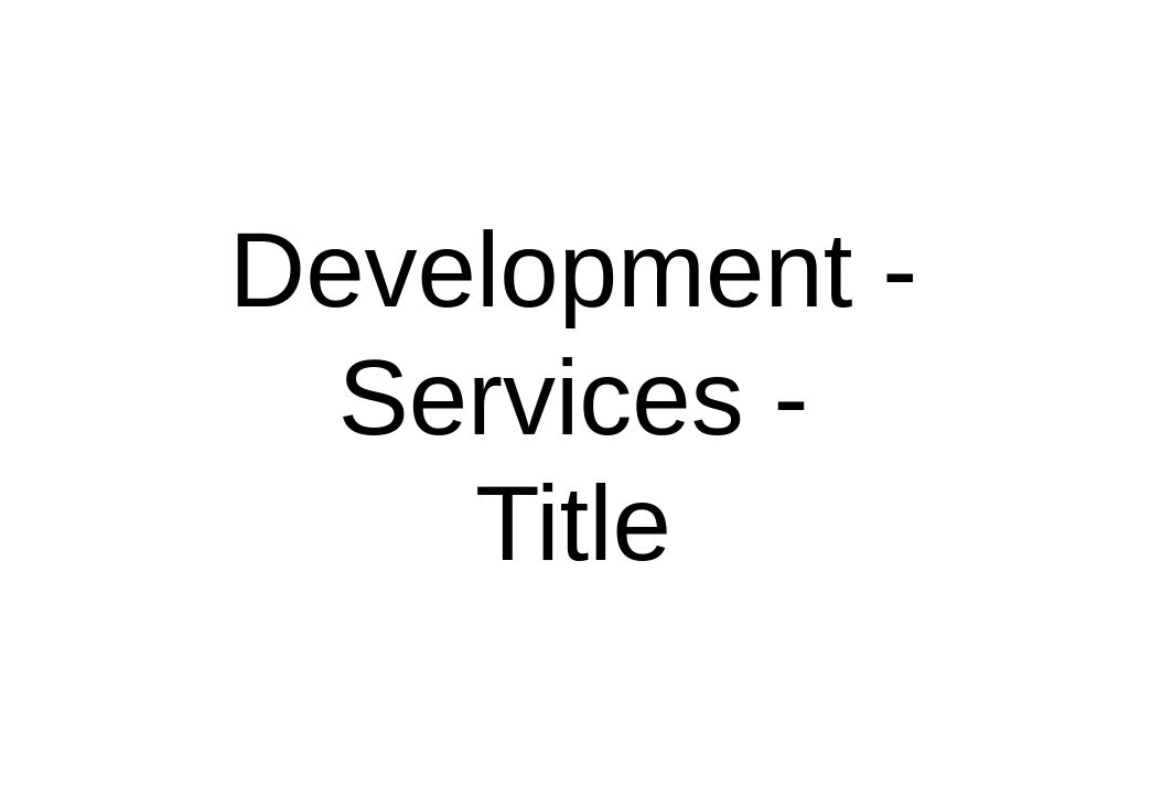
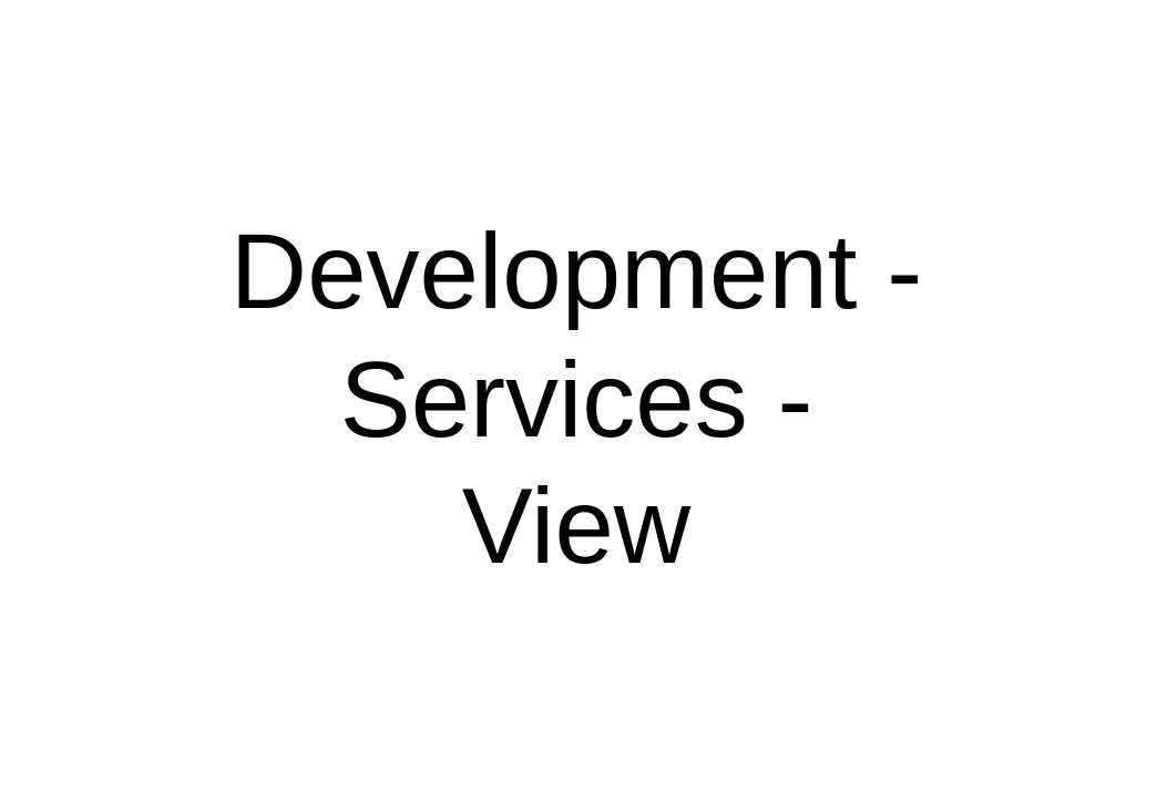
- <mxCell id="2" value="Development - Services - &lt;br&gt;Title" style="text;html=1;strokeColor=none;fillColor=none;align=center;verticalAlign=middle;whiteSpace=wrap;rounded=0;fontSize=48;opacity=30;" parent="1" vertex="1"><mxGeometry x="20" y="20" width="480" height="320" as="geometry" /></mxCell>
+ <mxCell id="2" value="Development - Services - &lt;br&gt;View" style="text;html=1;strokeColor=none;fillColor=none;align=center;verticalAlign=middle;whiteSpace=wrap;rounded=0;fontSize=48;opacity=30;" parent="1" vertex="1"><mxGeometry x="20" y="20" width="480" height="320" as="geometry" /></mxCell>
